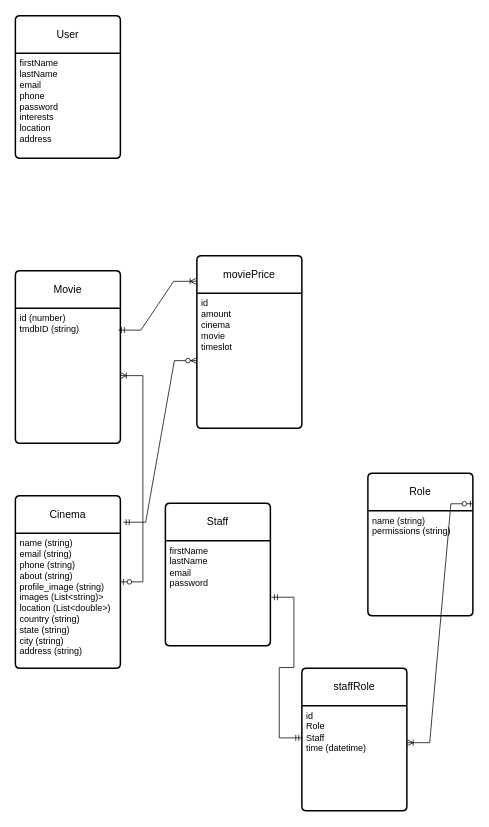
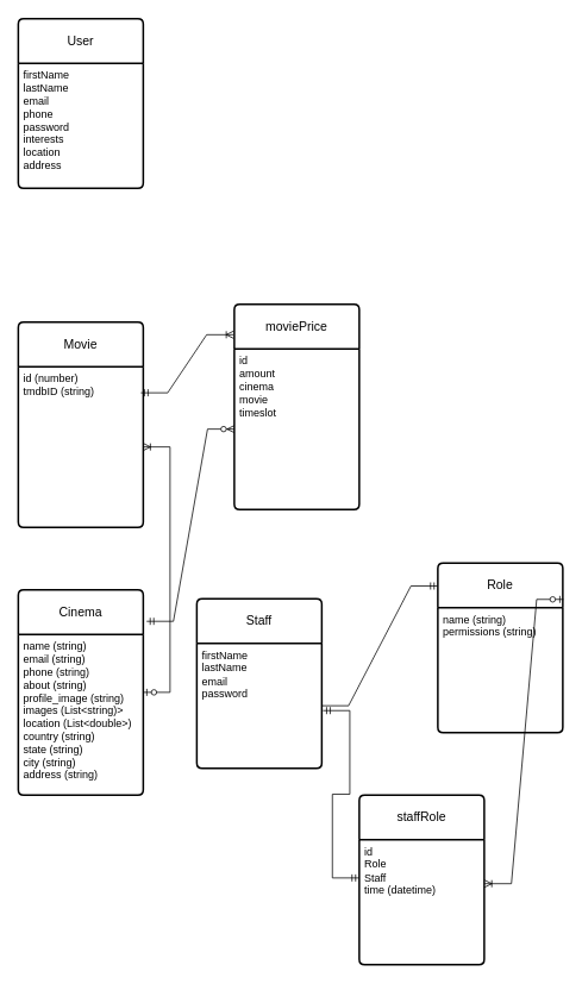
+ <mxCell id="11" value="" style="edgeStyle=entityRelationEdgeStyle;fontSize=12;html=1;endArrow=ERmandOne;rounded=0;entryX=-0.001;entryY=0.136;entryDx=0;entryDy=0;entryPerimeter=0;" edge="1" parent="1" source="5" target="8"><mxGeometry width="100" height="100" relative="1" as="geometry"><mxPoint x="360" y="805" as="sourcePoint" /><mxPoint x="483" y="710" as="targetPoint" /></mxGeometry></mxCell>
